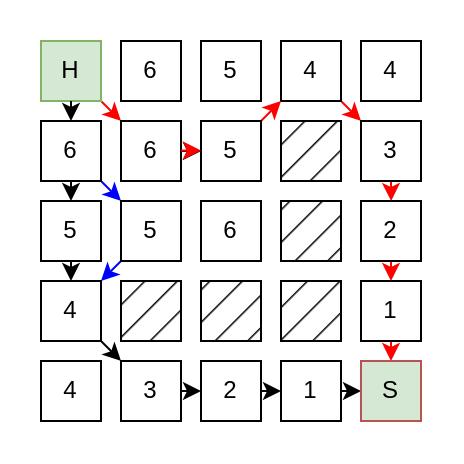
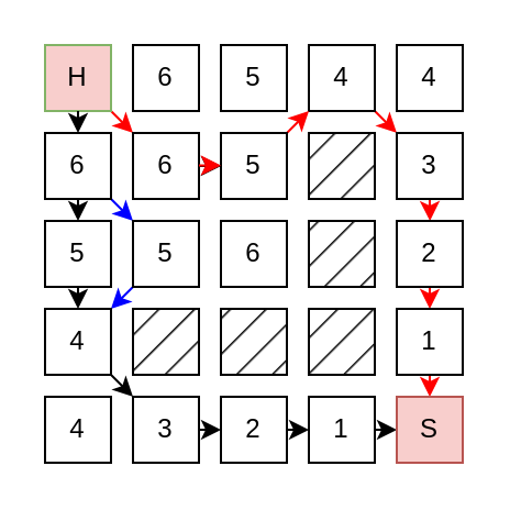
- <mxCell id="4" value="H" style="rounded=0;whiteSpace=wrap;html=1;fillColor=#d5e8d4;strokeColor=#82b366;" vertex="1" parent="2"><mxGeometry width="30" height="30" as="geometry" /></mxCell>
+ <mxCell id="4" value="H" style="rounded=0;whiteSpace=wrap;html=1;fillColor=#f8cecc;strokeColor=#82b366;" vertex="1" parent="2"><mxGeometry width="30" height="30" as="geometry" /></mxCell>
- <mxCell id="42" value="S" style="rounded=0;whiteSpace=wrap;html=1;fillColor=#d5e8d4;strokeColor=#b85450;" vertex="1" parent="2"><mxGeometry x="160" y="160" width="30" height="30" as="geometry" /></mxCell>
+ <mxCell id="42" value="S" style="rounded=0;whiteSpace=wrap;html=1;fillColor=#f8cecc;strokeColor=#b85450;" vertex="1" parent="2"><mxGeometry x="160" y="160" width="30" height="30" as="geometry" /></mxCell>
